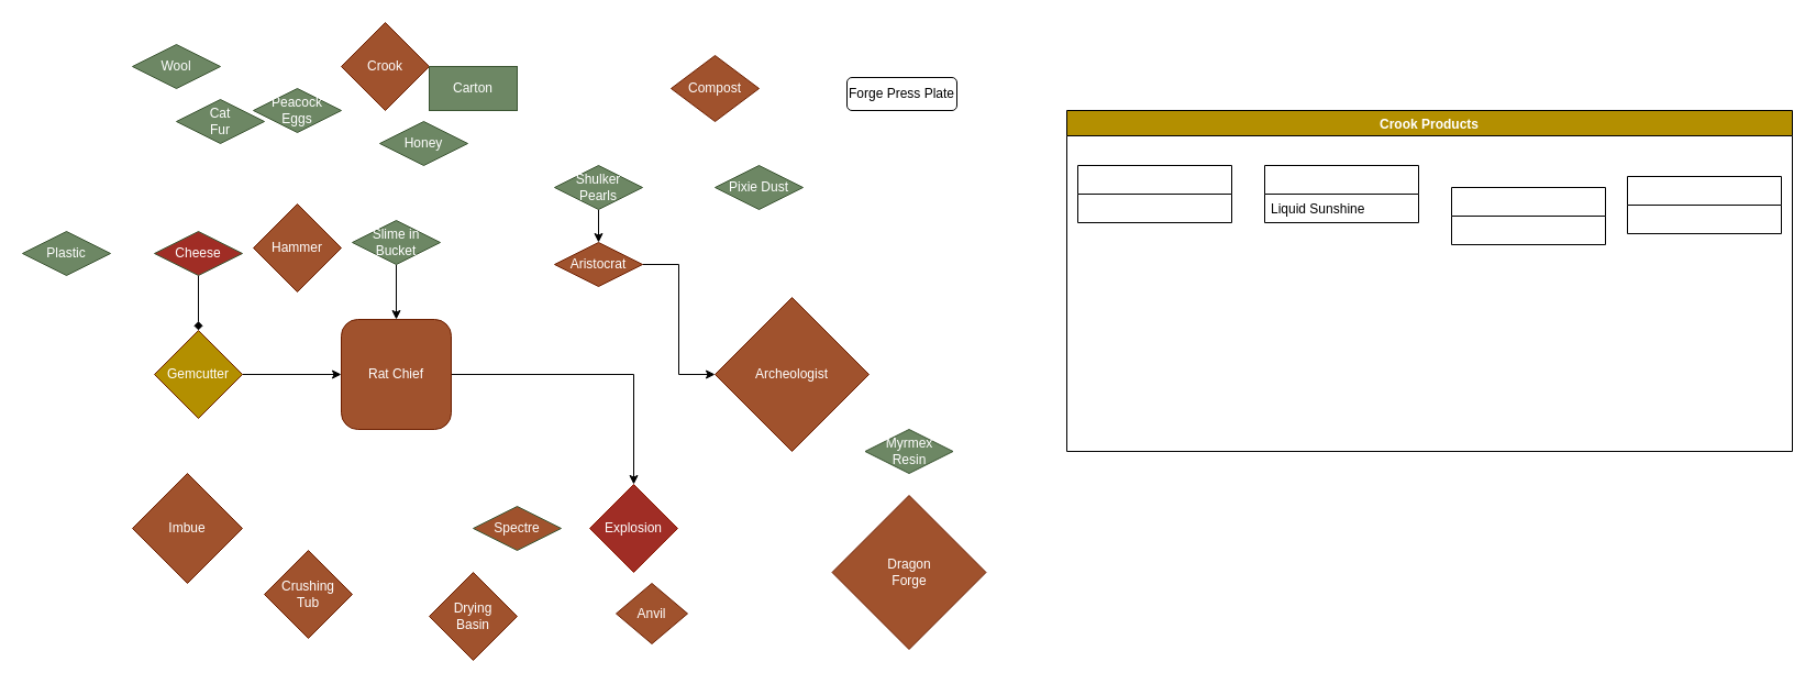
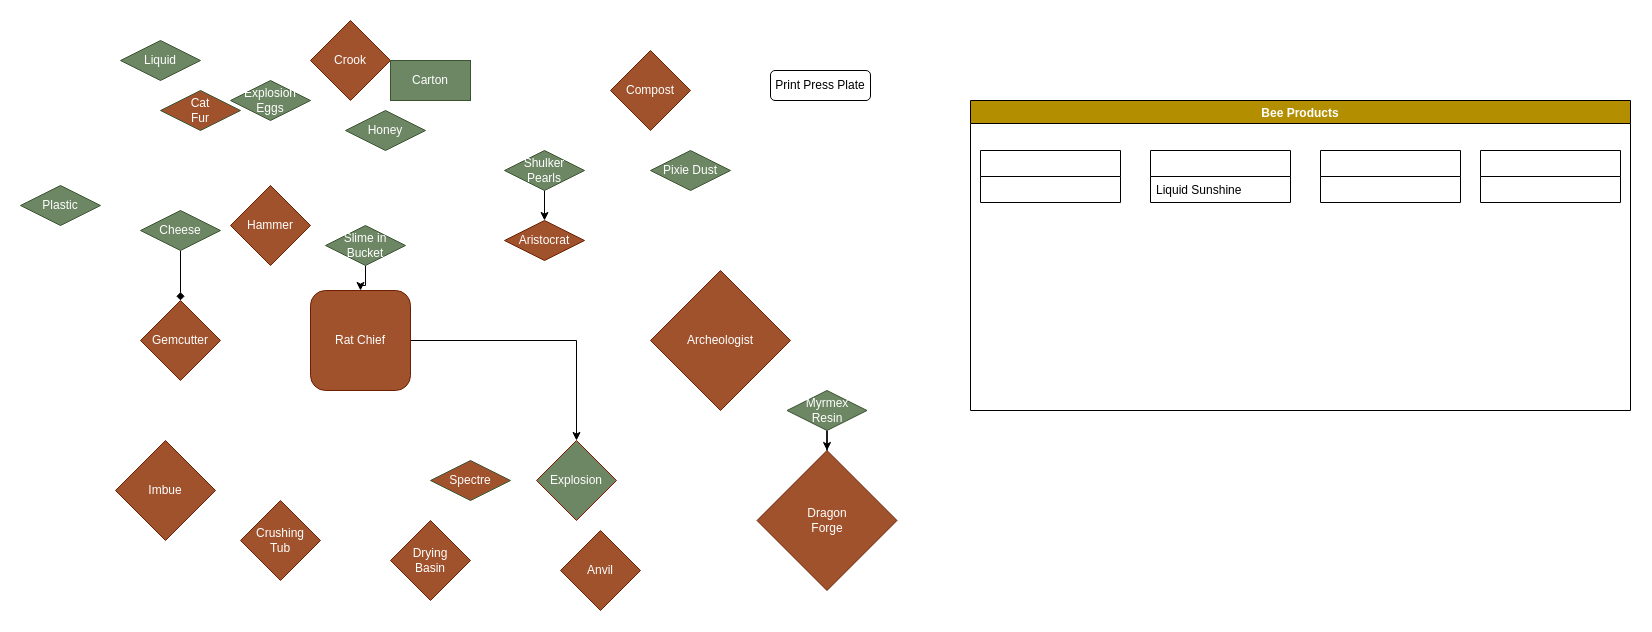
- <mxCell id="16" value="Wool" style="rhombus;whiteSpace=wrap;html=1;fillColor=#6d8764;strokeColor=#3A5431;fontColor=#ffffff;" parent="1" vertex="1"><mxGeometry x="120" y="40" width="80" height="40" as="geometry" /></mxCell>
+ <mxCell id="16" value="Liquid" style="rhombus;whiteSpace=wrap;html=1;fillColor=#6d8764;strokeColor=#3A5431;fontColor=#ffffff;" parent="1" vertex="1"><mxGeometry x="120" y="40" width="80" height="40" as="geometry" /></mxCell>
- <mxCell id="30" value="Compost" style="rhombus;whiteSpace=wrap;html=1;rounded=0;sketch=0;shadow=0;fillColor=#a0522d;strokeColor=#6D1F00;fontColor=#ffffff;" parent="1" vertex="1"><mxGeometry x="610" y="50" width="80" height="60" as="geometry" /></mxCell>
+ <mxCell id="30" value="Compost" style="rhombus;whiteSpace=wrap;html=1;rounded=0;sketch=0;shadow=0;fillColor=#a0522d;strokeColor=#6D1F00;fontColor=#ffffff;" parent="1" vertex="1"><mxGeometry x="610" y="50" width="80" height="80" as="geometry" /></mxCell>
- <mxCell id="29" value="Forge Press Plate" style="rounded=1;whiteSpace=wrap;html=1;shadow=0;glass=0;sketch=0;" parent="1" vertex="1"><mxGeometry x="770" y="70" width="100" height="30" as="geometry" /></mxCell>
+ <mxCell id="29" value="Print Press Plate" style="rounded=1;whiteSpace=wrap;html=1;shadow=0;glass=0;sketch=0;" parent="1" vertex="1"><mxGeometry x="770" y="70" width="100" height="30" as="geometry" /></mxCell>
- <mxCell id="12" value="Peacock&lt;br&gt;Eggs" style="rhombus;whiteSpace=wrap;html=1;fillColor=#6d8764;strokeColor=#3A5431;fontColor=#ffffff;" parent="1" vertex="1"><mxGeometry x="230" y="80" width="80" height="40" as="geometry" /></mxCell>
+ <mxCell id="12" value="Explosion&lt;br&gt;Eggs" style="rhombus;whiteSpace=wrap;html=1;fillColor=#6d8764;strokeColor=#3A5431;fontColor=#ffffff;" parent="1" vertex="1"><mxGeometry x="230" y="80" width="80" height="40" as="geometry" /></mxCell>
- <mxCell id="17" value="Cat&lt;br&gt;Fur" style="rhombus;whiteSpace=wrap;html=1;fillColor=#6d8764;strokeColor=#3A5431;fontColor=#ffffff;" parent="1" vertex="1"><mxGeometry x="160" y="90" width="80" height="40" as="geometry" /></mxCell>
+ <mxCell id="17" value="Cat&lt;br&gt;Fur" style="rhombus;whiteSpace=wrap;html=1;fillColor=#a0522d;strokeColor=#3A5431;fontColor=#ffffff;" parent="1" vertex="1"><mxGeometry x="160" y="90" width="80" height="40" as="geometry" /></mxCell>
- <mxCell id="35" value="Crook Products" style="swimlane;labelBackgroundColor=none;fillColor=#B38F00;fontColor=#FFFFFF;" vertex="1" parent="1"><mxGeometry x="970" y="100" width="660" height="310" as="geometry"><mxRectangle x="920" y="410" width="110" height="23" as="alternateBounds" /></mxGeometry></mxCell>
+ <mxCell id="35" value="Bee Products" style="swimlane;labelBackgroundColor=none;fillColor=#B38F00;fontColor=#FFFFFF;" vertex="1" parent="1"><mxGeometry x="970" y="100" width="660" height="310" as="geometry"><mxRectangle x="920" y="410" width="110" height="23" as="alternateBounds" /></mxGeometry></mxCell>
- <mxCell id="36" value="T4" style="swimlane;fontStyle=0;childLayout=stackLayout;horizontal=1;startSize=26;fillColor=none;horizontalStack=0;resizeParent=1;resizeParentMax=0;resizeLast=0;collapsible=1;marginBottom=0;labelBackgroundColor=none;fontColor=#FFFFFF;" vertex="1" parent="35"><mxGeometry x="510" y="60" width="140" height="52" as="geometry" /></mxCell>
+ <mxCell id="36" value="T4" style="swimlane;fontStyle=0;childLayout=stackLayout;horizontal=1;startSize=26;fillColor=none;horizontalStack=0;resizeParent=1;resizeParentMax=0;resizeLast=0;collapsible=1;marginBottom=0;labelBackgroundColor=none;fontColor=#FFFFFF;" vertex="1" parent="35"><mxGeometry x="510" y="50" width="140" height="52" as="geometry" /></mxCell>
- <mxCell id="37" value="T3" style="swimlane;fontStyle=0;childLayout=stackLayout;horizontal=1;startSize=26;fillColor=none;horizontalStack=0;resizeParent=1;resizeParentMax=0;resizeLast=0;collapsible=1;marginBottom=0;labelBackgroundColor=none;fontColor=#FFFFFF;" vertex="1" parent="35"><mxGeometry x="350" y="70" width="140" height="52" as="geometry" /></mxCell>
+ <mxCell id="37" value="T3" style="swimlane;fontStyle=0;childLayout=stackLayout;horizontal=1;startSize=26;fillColor=none;horizontalStack=0;resizeParent=1;resizeParentMax=0;resizeLast=0;collapsible=1;marginBottom=0;labelBackgroundColor=none;fontColor=#FFFFFF;" vertex="1" parent="35"><mxGeometry x="350" y="50" width="140" height="52" as="geometry" /></mxCell>
- <mxCell id="24" value="Slime in&lt;br&gt;Bucket" style="rhombus;whiteSpace=wrap;html=1;fillColor=#6d8764;strokeColor=#3A5431;fontColor=#ffffff;" parent="1" vertex="1"><mxGeometry x="320" y="200" width="80" height="40" as="geometry" /></mxCell>
+ <mxCell id="24" value="Slime in&lt;br&gt;Bucket" style="rhombus;whiteSpace=wrap;html=1;fillColor=#6d8764;strokeColor=#3A5431;fontColor=#ffffff;" parent="1" vertex="1"><mxGeometry x="325" y="225" width="80" height="40" as="geometry" /></mxCell>
- <mxCell id="33" value="Plastic" style="rhombus;whiteSpace=wrap;html=1;fillColor=#6d8764;strokeColor=#3A5431;fontColor=#ffffff;" parent="1" vertex="1"><mxGeometry x="20" y="210" width="80" height="40" as="geometry" /></mxCell>
+ <mxCell id="33" value="Plastic" style="rhombus;whiteSpace=wrap;html=1;fillColor=#6d8764;strokeColor=#3A5431;fontColor=#ffffff;" parent="1" vertex="1"><mxGeometry x="20" y="185" width="80" height="40" as="geometry" /></mxCell>
- <mxCell id="3" value="Cheese" style="rhombus;whiteSpace=wrap;html=1;fillColor=#a02d25;strokeColor=#3A5431;fontColor=#ffffff;" parent="1" vertex="1"><mxGeometry x="140" y="210" width="80" height="40" as="geometry" /></mxCell>
+ <mxCell id="3" value="Cheese" style="rhombus;whiteSpace=wrap;html=1;fillColor=#6d8764;strokeColor=#3A5431;fontColor=#ffffff;" parent="1" vertex="1"><mxGeometry x="140" y="210" width="80" height="40" as="geometry" /></mxCell>
- <mxCell id="8" style="edgeStyle=orthogonalEdgeStyle;rounded=0;orthogonalLoop=1;jettySize=auto;html=1;entryX=0;entryY=0.5;entryDx=0;entryDy=0;" parent="1" source="9" target="10" edge="1"><mxGeometry relative="1" as="geometry" /></mxCell>
- <mxCell id="5" value="Gemcutter" style="rhombus;whiteSpace=wrap;html=1;fillColor=#b38f00;strokeColor=#6D1F00;fontColor=#ffffff;" parent="1" vertex="1"><mxGeometry x="140" y="300" width="80" height="80" as="geometry" /></mxCell>
+ <mxCell id="5" value="Gemcutter" style="rhombus;whiteSpace=wrap;html=1;fillColor=#a0522d;strokeColor=#6D1F00;fontColor=#ffffff;" parent="1" vertex="1"><mxGeometry x="140" y="300" width="80" height="80" as="geometry" /></mxCell>
- <mxCell id="4" style="edgeStyle=orthogonalEdgeStyle;rounded=0;orthogonalLoop=1;jettySize=auto;html=1;" parent="1" source="5" target="7" edge="1"><mxGeometry relative="1" as="geometry" /></mxCell>
+ <mxCell id="18" style="edgeStyle=orthogonalEdgeStyle;rounded=0;orthogonalLoop=1;jettySize=auto;html=1;" parent="1" source="19" target="13" edge="1"><mxGeometry relative="1" as="geometry" /></mxCell>
- <mxCell id="28" value="Imbue" style="rhombus;whiteSpace=wrap;html=1;rounded=0;sketch=0;shadow=0;fillColor=#a0522d;strokeColor=#6D1F00;fontColor=#ffffff;" parent="1" vertex="1"><mxGeometry x="120" y="430" width="100" height="100" as="geometry" /></mxCell>
+ <mxCell id="28" value="Imbue" style="rhombus;whiteSpace=wrap;html=1;rounded=0;sketch=0;shadow=0;fillColor=#a0522d;strokeColor=#6D1F00;fontColor=#ffffff;" parent="1" vertex="1"><mxGeometry x="115" y="440" width="100" height="100" as="geometry" /></mxCell>
- <mxCell id="31" value="Explosion" style="rhombus;whiteSpace=wrap;html=1;rounded=0;sketch=0;shadow=0;fontColor=#ffffff;strokeColor=#8A1700;fillColor=#A02D25;" parent="1" vertex="1"><mxGeometry x="536" y="440" width="80" height="80" as="geometry" /></mxCell>
+ <mxCell id="31" value="Explosion" style="rhombus;whiteSpace=wrap;html=1;rounded=0;sketch=0;shadow=0;fontColor=#ffffff;strokeColor=#8A1700;fillColor=#6d8764;" parent="1" vertex="1"><mxGeometry x="536" y="440" width="80" height="80" as="geometry" /></mxCell>
- <mxCell id="34" value="Anvil" style="rhombus;whiteSpace=wrap;html=1;rounded=0;sketch=0;shadow=0;fillColor=#a0522d;strokeColor=#6D1F00;fontColor=#ffffff;" parent="1" vertex="1"><mxGeometry x="560" y="530" width="65" height="55" as="geometry" /></mxCell>
+ <mxCell id="34" value="Anvil" style="rhombus;whiteSpace=wrap;html=1;rounded=0;sketch=0;shadow=0;fillColor=#a0522d;strokeColor=#6D1F00;fontColor=#ffffff;" parent="1" vertex="1"><mxGeometry x="560" y="530" width="80" height="80" as="geometry" /></mxCell>
